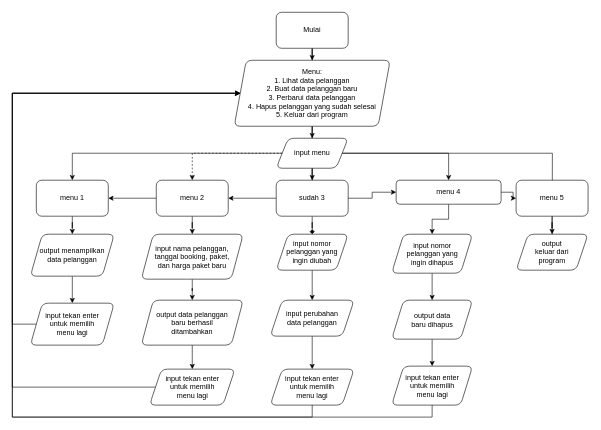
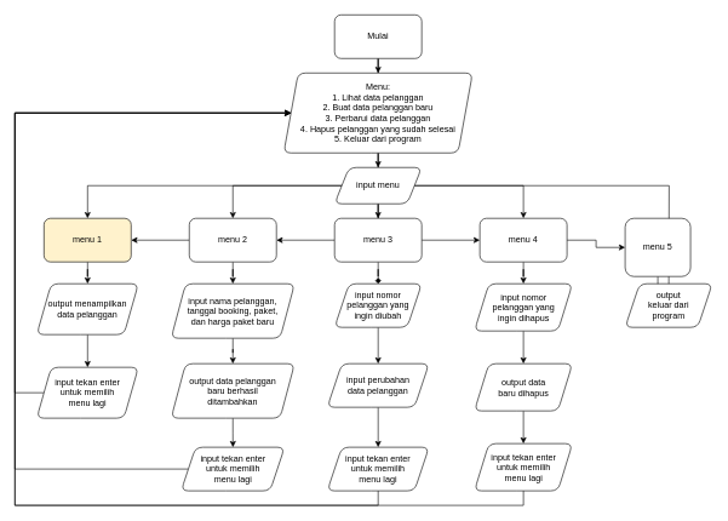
- <mxCell id="7" style="edgeStyle=orthogonalEdgeStyle;rounded=0;orthogonalLoop=1;jettySize=auto;html=1;exitX=0;exitY=0.5;exitDx=0;exitDy=0;entryX=0.5;entryY=0;entryDx=0;entryDy=0;dashed=1;" edge="1" parent="1" source="11" target="23"><mxGeometry relative="1" as="geometry"><Array as="points"><mxPoint x="320" y="255" /></Array></mxGeometry></mxCell>
+ <mxCell id="7" style="edgeStyle=orthogonalEdgeStyle;rounded=0;orthogonalLoop=1;jettySize=auto;html=1;exitX=0;exitY=0.5;exitDx=0;exitDy=0;entryX=0.5;entryY=0;entryDx=0;entryDy=0;" edge="1" parent="1" source="11" target="23"><mxGeometry relative="1" as="geometry"><Array as="points"><mxPoint x="320" y="255" /></Array></mxGeometry></mxCell>
- <mxCell id="18" value="menu 4" style="whiteSpace=wrap;html=1;rounded=1;" vertex="1" parent="1"><mxGeometry x="660" y="300" width="175" height="40" as="geometry" /></mxCell>
+ <mxCell id="18" value="menu 4" style="whiteSpace=wrap;html=1;rounded=1;" vertex="1" parent="1"><mxGeometry x="660" y="300" width="120" height="60" as="geometry" /></mxCell>
- <mxCell id="25" value="menu 1" style="whiteSpace=wrap;html=1;rounded=1;" vertex="1" parent="1"><mxGeometry x="60" y="300" width="120" height="60" as="geometry" /></mxCell>
+ <mxCell id="25" value="menu 1" style="whiteSpace=wrap;html=1;rounded=1;fillColor=#fff2cc;" vertex="1" parent="1"><mxGeometry x="60" y="300" width="120" height="60" as="geometry" /></mxCell>
- <mxCell id="15" value="sudah 3" style="whiteSpace=wrap;html=1;rounded=1;" vertex="1" parent="1"><mxGeometry x="460" y="300" width="120" height="60" as="geometry" /></mxCell>
+ <mxCell id="15" value="menu 3" style="whiteSpace=wrap;html=1;rounded=1;" vertex="1" parent="1"><mxGeometry x="460" y="300" width="120" height="60" as="geometry" /></mxCell>
- <mxCell id="20" value="menu 5" style="whiteSpace=wrap;html=1;rounded=1;" vertex="1" parent="1"><mxGeometry x="860" y="300" width="120" height="60" as="geometry" /></mxCell>
+ <mxCell id="20" value="menu 5" style="whiteSpace=wrap;html=1;rounded=1;" vertex="1" parent="1"><mxGeometry x="860" y="300" width="90" height="80" as="geometry" /></mxCell>
